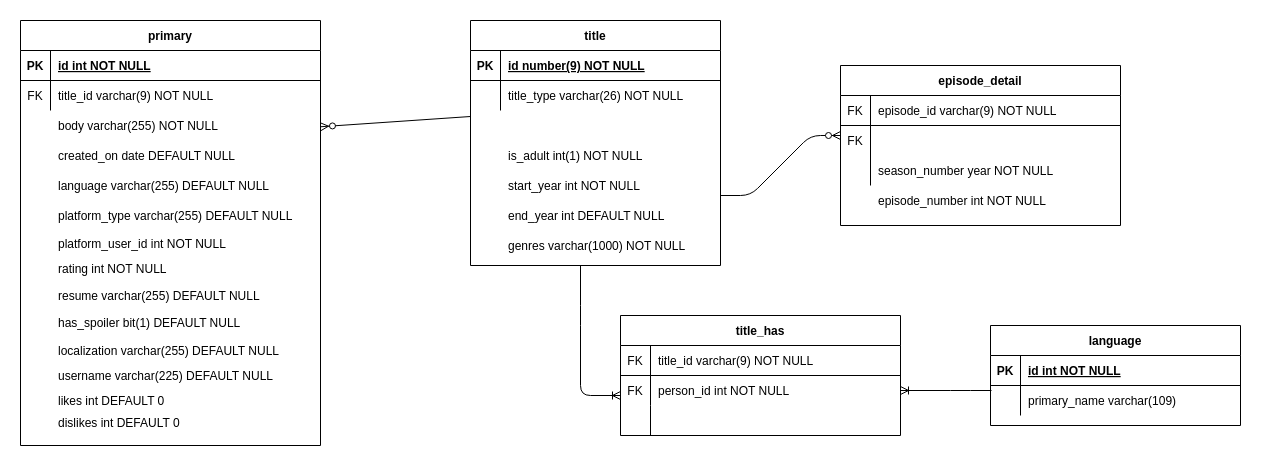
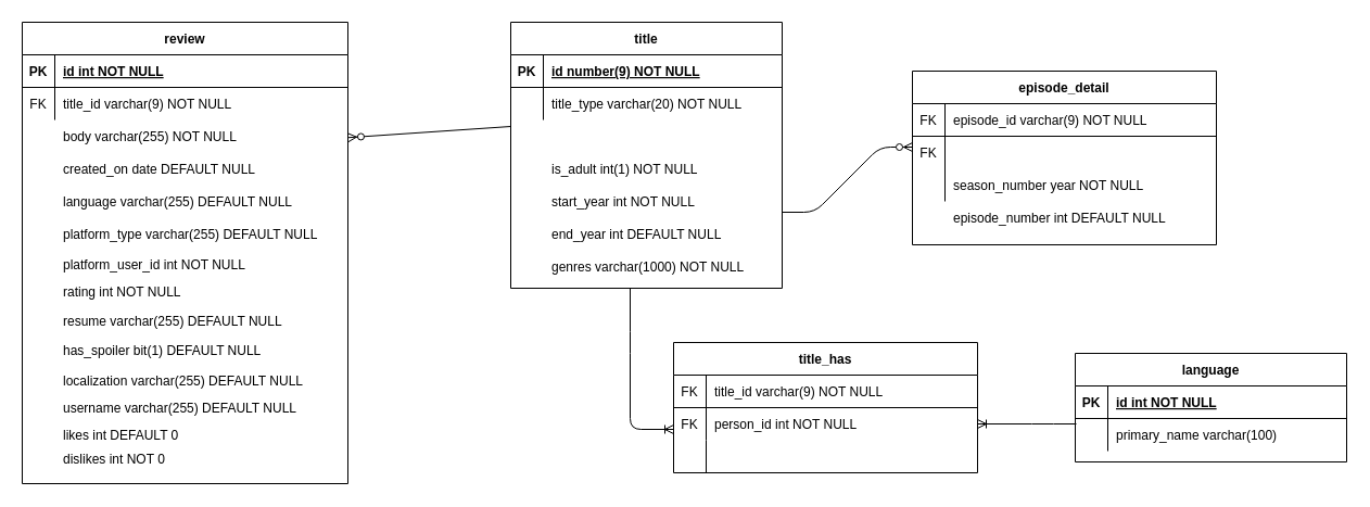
- <mxCell id="56" value="primary" style="shape=table;startSize=30;container=1;collapsible=1;childLayout=tableLayout;fixedRows=1;rowLines=0;fontStyle=1;align=center;resizeLast=1;" parent="1" vertex="1"><mxGeometry x="20" y="20" width="300" height="425" as="geometry" /></mxCell>
+ <mxCell id="56" value="review" style="shape=table;startSize=30;container=1;collapsible=1;childLayout=tableLayout;fixedRows=1;rowLines=0;fontStyle=1;align=center;resizeLast=1;" parent="1" vertex="1"><mxGeometry x="20" y="20" width="300" height="425" as="geometry" /></mxCell>
- <mxCell id="15" value="title_type varchar(26) NOT NULL" style="shape=partialRectangle;overflow=hidden;connectable=0;fillColor=none;top=0;left=0;bottom=0;right=0;align=left;spacingLeft=6;" parent="13" vertex="1"><mxGeometry x="30" width="220" height="30" as="geometry" /></mxCell>
+ <mxCell id="15" value="title_type varchar(20) NOT NULL" style="shape=partialRectangle;overflow=hidden;connectable=0;fillColor=none;top=0;left=0;bottom=0;right=0;align=left;spacingLeft=6;" parent="13" vertex="1"><mxGeometry x="30" width="220" height="30" as="geometry" /></mxCell>
- <mxCell id="42" value="episode_number int NOT NULL" style="shape=partialRectangle;overflow=hidden;connectable=0;fillColor=none;top=0;left=0;bottom=0;right=0;align=left;spacingLeft=6;" parent="1" vertex="1"><mxGeometry x="870" y="185" width="250" height="30" as="geometry" /></mxCell>
+ <mxCell id="42" value="episode_number int DEFAULT NULL" style="shape=partialRectangle;overflow=hidden;connectable=0;fillColor=none;top=0;left=0;bottom=0;right=0;align=left;spacingLeft=6;" parent="1" vertex="1"><mxGeometry x="870" y="185" width="250" height="30" as="geometry" /></mxCell>
- <mxCell id="64" value="username varchar(225) DEFAULT NULL" style="shape=partialRectangle;overflow=hidden;connectable=0;fillColor=none;top=0;left=0;bottom=0;right=0;align=left;spacingLeft=6;" parent="1" vertex="1"><mxGeometry x="50" y="360" width="270" height="30" as="geometry" /></mxCell>
+ <mxCell id="64" value="username varchar(255) DEFAULT NULL" style="shape=partialRectangle;overflow=hidden;connectable=0;fillColor=none;top=0;left=0;bottom=0;right=0;align=left;spacingLeft=6;" parent="1" vertex="1"><mxGeometry x="50" y="360" width="270" height="30" as="geometry" /></mxCell>
- <mxCell id="8" value="primary_name varchar(109)" style="shape=partialRectangle;overflow=hidden;connectable=0;fillColor=none;top=0;left=0;bottom=0;right=0;align=left;spacingLeft=6;" parent="6" vertex="1"><mxGeometry x="30" width="220" height="30" as="geometry" /></mxCell>
+ <mxCell id="8" value="primary_name varchar(100)" style="shape=partialRectangle;overflow=hidden;connectable=0;fillColor=none;top=0;left=0;bottom=0;right=0;align=left;spacingLeft=6;" parent="6" vertex="1"><mxGeometry x="30" width="220" height="30" as="geometry" /></mxCell>
- <mxCell id="67" value="dislikes int DEFAULT 0" style="shape=partialRectangle;overflow=hidden;connectable=0;fillColor=none;top=0;left=0;bottom=0;right=0;align=left;spacingLeft=6;" vertex="1" parent="1"><mxGeometry x="50" y="407" width="270" height="30" as="geometry" /></mxCell>
+ <mxCell id="67" value="dislikes int NOT 0" style="shape=partialRectangle;overflow=hidden;connectable=0;fillColor=none;top=0;left=0;bottom=0;right=0;align=left;spacingLeft=6;" vertex="1" parent="1"><mxGeometry x="50" y="407" width="270" height="30" as="geometry" /></mxCell>
